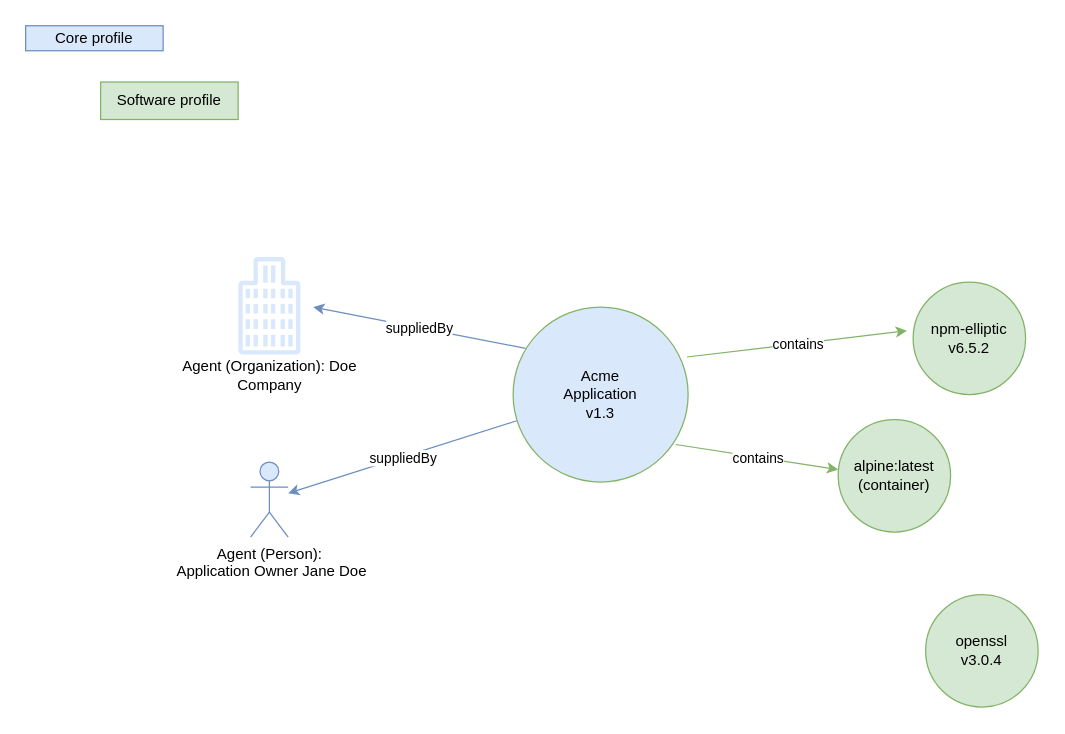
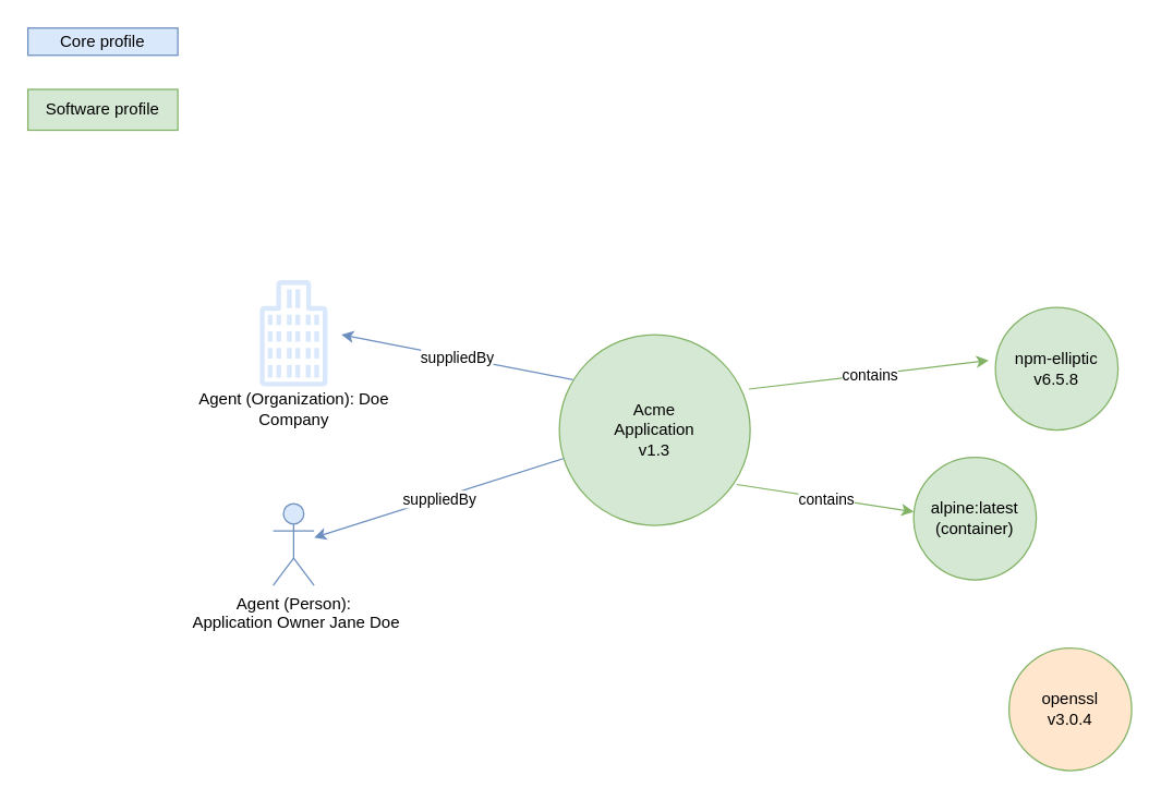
- <mxCell id="17" value="Software profile" style="rounded=0;whiteSpace=wrap;html=1;fillColor=#d5e8d4;strokeColor=#82b366;" parent="1" vertex="1"><mxGeometry x="80" y="65" width="110" height="30" as="geometry" /></mxCell>
+ <mxCell id="17" value="Software profile" style="rounded=0;whiteSpace=wrap;html=1;fillColor=#d5e8d4;strokeColor=#82b366;" parent="1" vertex="1"><mxGeometry x="20" y="65" width="110" height="30" as="geometry" /></mxCell>
- <mxCell id="7" value="&lt;div&gt;npm-elliptic&lt;/div&gt;&lt;div&gt;v6.5.2&lt;br&gt;&lt;/div&gt;" style="ellipse;whiteSpace=wrap;html=1;aspect=fixed;fillColor=#d5e8d4;strokeColor=#82b366;" parent="1" vertex="1"><mxGeometry x="730" y="225" width="90" height="90" as="geometry" /></mxCell>
+ <mxCell id="7" value="&lt;div&gt;npm-elliptic&lt;/div&gt;&lt;div&gt;v6.5.8&lt;br&gt;&lt;/div&gt;" style="ellipse;whiteSpace=wrap;html=1;aspect=fixed;fillColor=#d5e8d4;strokeColor=#82b366;" parent="1" vertex="1"><mxGeometry x="730" y="225" width="90" height="90" as="geometry" /></mxCell>
- <mxCell id="2" value="&lt;div&gt;Acme&lt;/div&gt;&lt;div&gt;Application&lt;/div&gt;&lt;div&gt;v1.3&lt;br&gt;&lt;/div&gt;" style="ellipse;whiteSpace=wrap;html=1;aspect=fixed;fillColor=#dae8fc;strokeColor=#82b366;" parent="1" vertex="1"><mxGeometry x="410" y="245" width="140" height="140" as="geometry" /></mxCell>
+ <mxCell id="2" value="&lt;div&gt;Acme&lt;/div&gt;&lt;div&gt;Application&lt;/div&gt;&lt;div&gt;v1.3&lt;br&gt;&lt;/div&gt;" style="ellipse;whiteSpace=wrap;html=1;aspect=fixed;fillColor=#d5e8d4;strokeColor=#82b366;" parent="1" vertex="1"><mxGeometry x="410" y="245" width="140" height="140" as="geometry" /></mxCell>
- <mxCell id="9" value="&lt;div&gt;openssl&lt;/div&gt;&lt;div&gt;v3.0.4&lt;br&gt;&lt;/div&gt;" style="ellipse;whiteSpace=wrap;html=1;aspect=fixed;fillColor=#d5e8d4;strokeColor=#82b366;" parent="1" vertex="1"><mxGeometry x="740" y="475" width="90" height="90" as="geometry" /></mxCell>
+ <mxCell id="9" value="&lt;div&gt;openssl&lt;/div&gt;&lt;div&gt;v3.0.4&lt;br&gt;&lt;/div&gt;" style="ellipse;whiteSpace=wrap;html=1;aspect=fixed;fillColor=#ffe6cc;strokeColor=#82b366;" parent="1" vertex="1"><mxGeometry x="740" y="475" width="90" height="90" as="geometry" /></mxCell>
